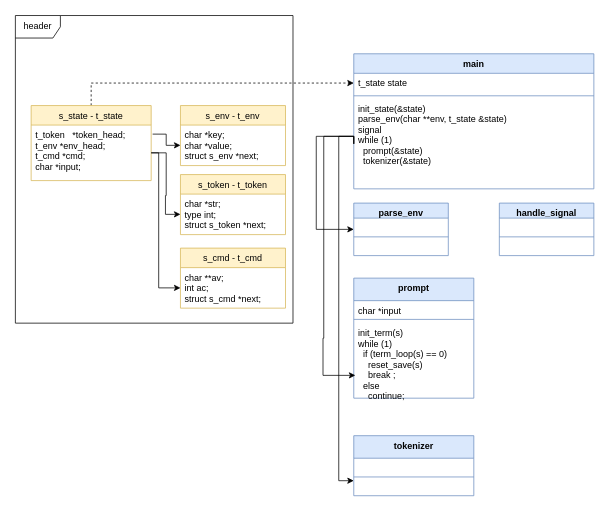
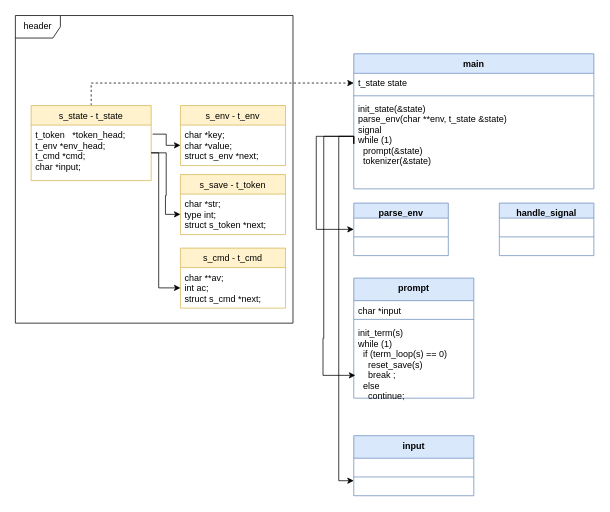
- <mxCell id="24" value="s_token - t_token" style="swimlane;fontStyle=0;childLayout=stackLayout;horizontal=1;startSize=26;fillColor=#fff2cc;horizontalStack=0;resizeParent=1;resizeParentMax=0;resizeLast=0;collapsible=1;marginBottom=0;strokeColor=#d6b656;" parent="1" vertex="1"><mxGeometry x="240" y="232" width="140" height="80" as="geometry" /></mxCell>
+ <mxCell id="24" value="s_save - t_token" style="swimlane;fontStyle=0;childLayout=stackLayout;horizontal=1;startSize=26;fillColor=#fff2cc;horizontalStack=0;resizeParent=1;resizeParentMax=0;resizeLast=0;collapsible=1;marginBottom=0;strokeColor=#d6b656;" parent="1" vertex="1"><mxGeometry x="240" y="232" width="140" height="80" as="geometry" /></mxCell>
- <mxCell id="21" value="tokenizer" style="swimlane;fontStyle=1;align=center;verticalAlign=top;childLayout=stackLayout;horizontal=1;startSize=30;horizontalStack=0;resizeParent=1;resizeParentMax=0;resizeLast=0;collapsible=1;marginBottom=0;fillColor=#dae8fc;strokeColor=#6c8ebf;" parent="1" vertex="1"><mxGeometry x="471" y="580" width="160" height="80" as="geometry" /></mxCell>
+ <mxCell id="21" value="input" style="swimlane;fontStyle=1;align=center;verticalAlign=top;childLayout=stackLayout;horizontal=1;startSize=30;horizontalStack=0;resizeParent=1;resizeParentMax=0;resizeLast=0;collapsible=1;marginBottom=0;fillColor=#dae8fc;strokeColor=#6c8ebf;" parent="1" vertex="1"><mxGeometry x="471" y="580" width="160" height="80" as="geometry" /></mxCell>
